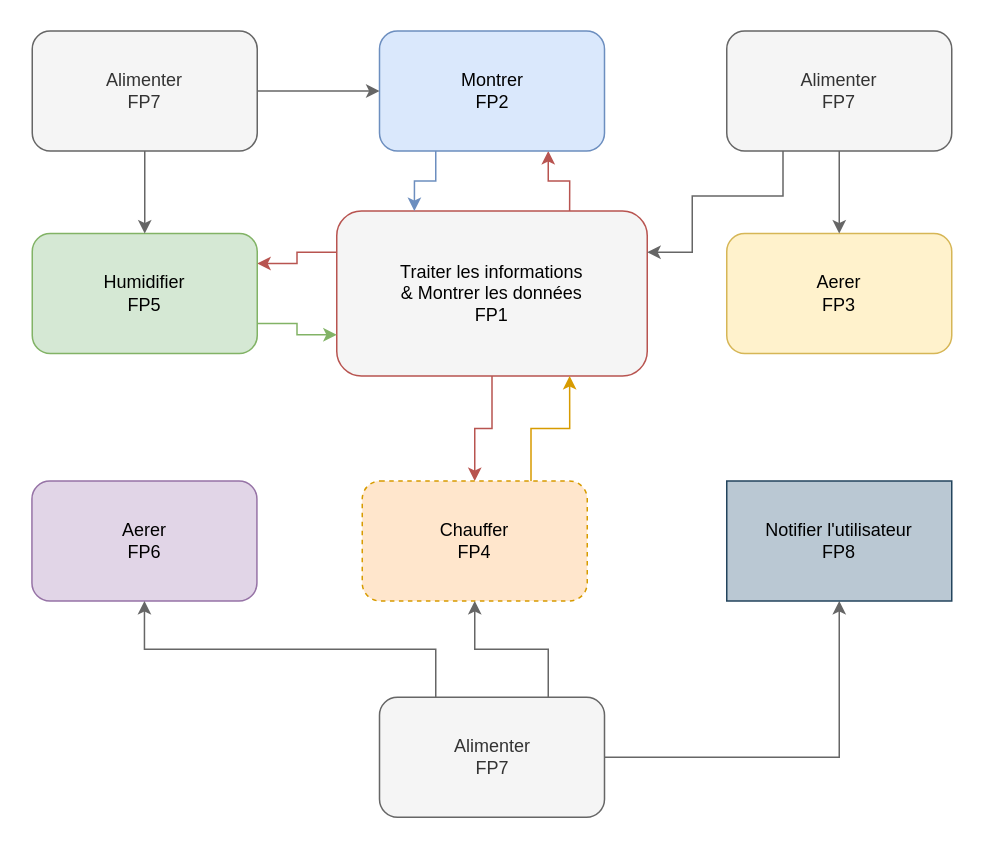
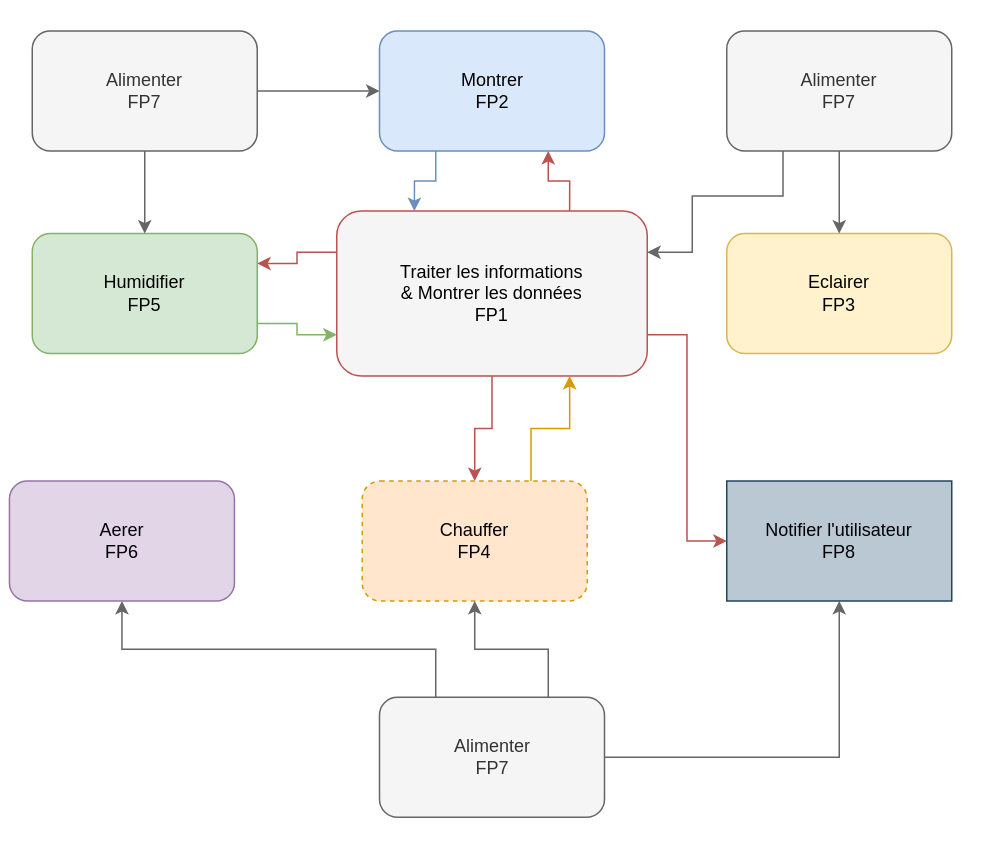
- <mxCell id="14" value="Aerer&lt;br&gt;FP3" style="rounded=1;whiteSpace=wrap;html=1;fillColor=#fff2cc;strokeColor=#d6b656;" parent="1" vertex="1"><mxGeometry x="484" y="155" width="150" height="80" as="geometry" /></mxCell>
+ <mxCell id="14" value="Eclairer&lt;br&gt;FP3" style="rounded=1;whiteSpace=wrap;html=1;fillColor=#fff2cc;strokeColor=#d6b656;" parent="1" vertex="1"><mxGeometry x="484" y="155" width="150" height="80" as="geometry" /></mxCell>
+ <mxCell id="5" style="edgeStyle=orthogonalEdgeStyle;rounded=0;orthogonalLoop=1;jettySize=auto;html=1;exitX=1;exitY=0.75;exitDx=0;exitDy=0;entryX=0;entryY=0.5;entryDx=0;entryDy=0;fillColor=#f8cecc;strokeColor=#b85450;" edge="1" parent="1" source="6" target="25"><mxGeometry relative="1" as="geometry" /></mxCell>
- <mxCell id="9" value="Aerer&lt;br&gt;FP6" style="rounded=1;whiteSpace=wrap;html=1;fillColor=#e1d5e7;strokeColor=#9673a6;" parent="1" vertex="1"><mxGeometry x="20.786" y="320" width="150" height="80" as="geometry" /></mxCell>
+ <mxCell id="9" value="Aerer&lt;br&gt;FP6" style="rounded=1;whiteSpace=wrap;html=1;fillColor=#e1d5e7;strokeColor=#9673a6;" parent="1" vertex="1"><mxGeometry x="5.786" y="320" width="150" height="80" as="geometry" /></mxCell>
